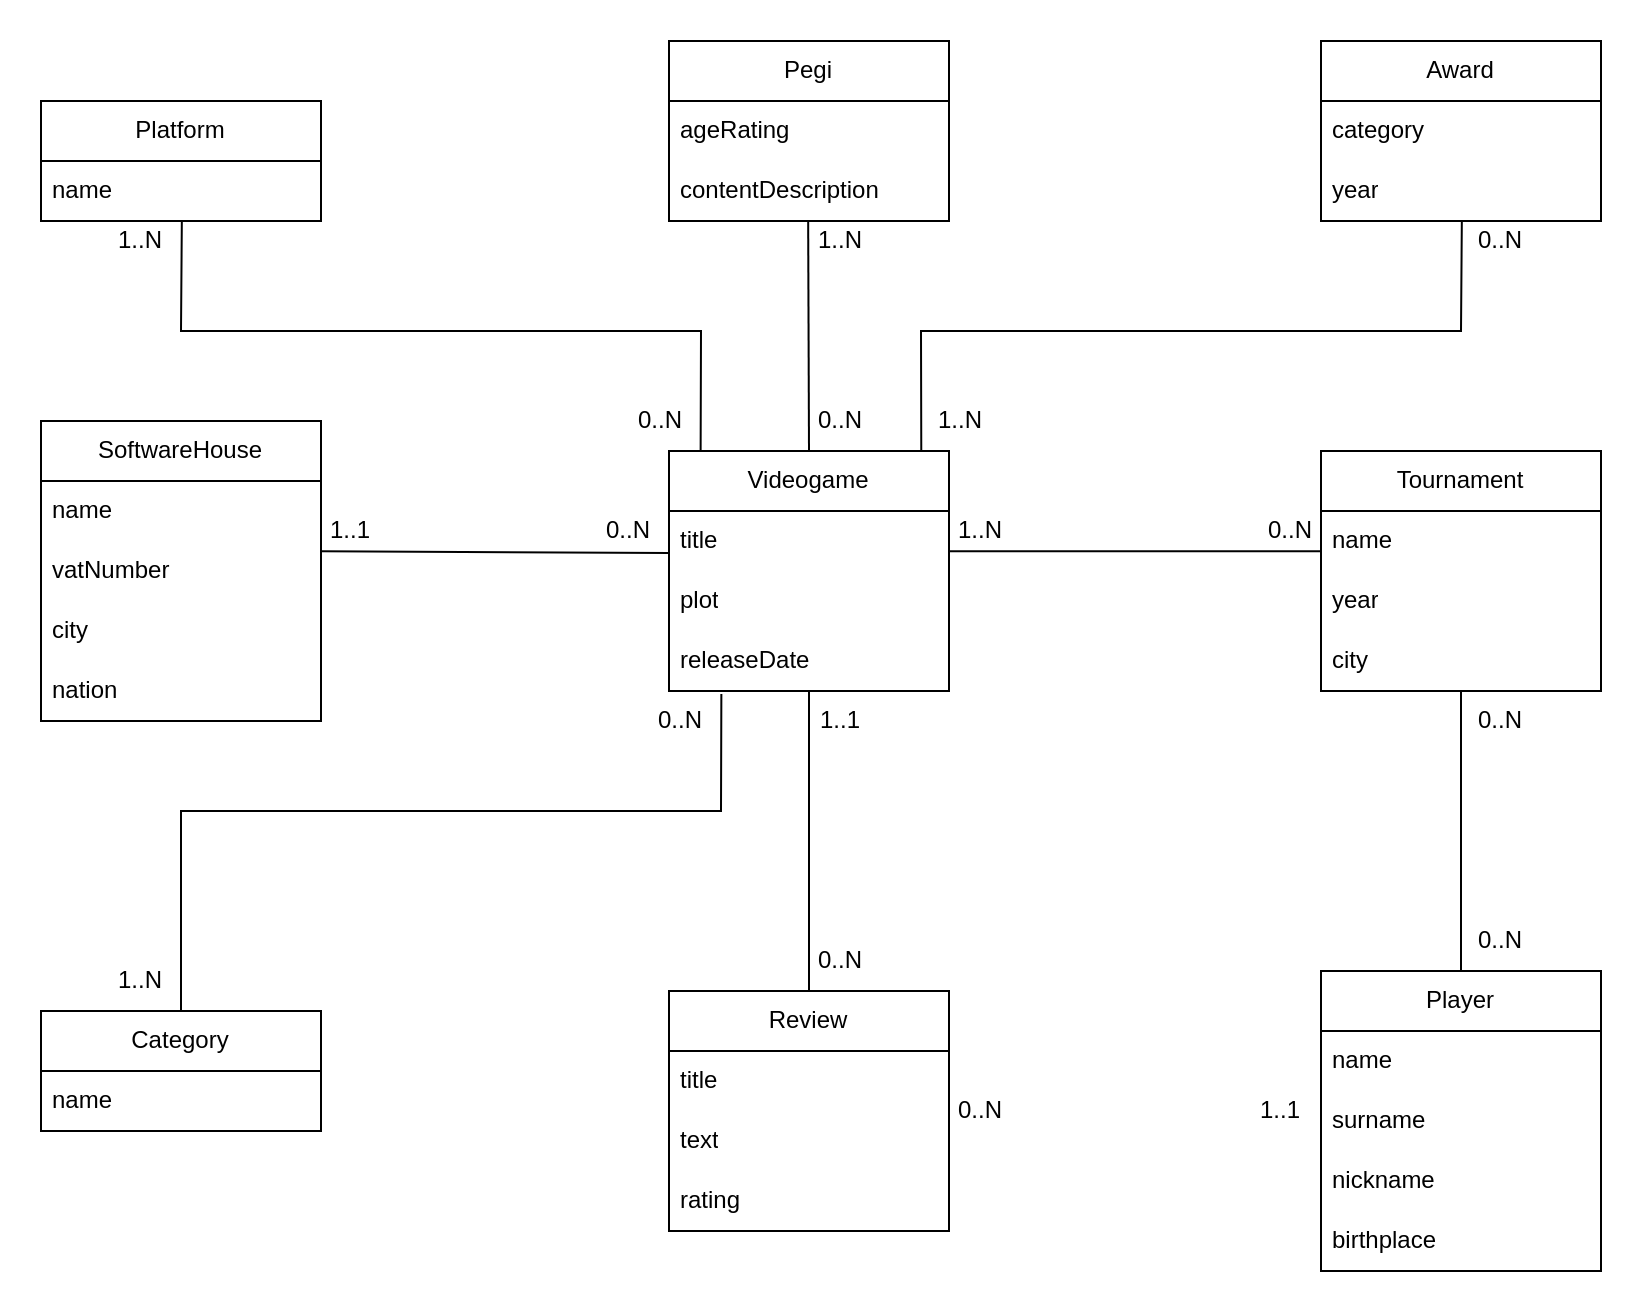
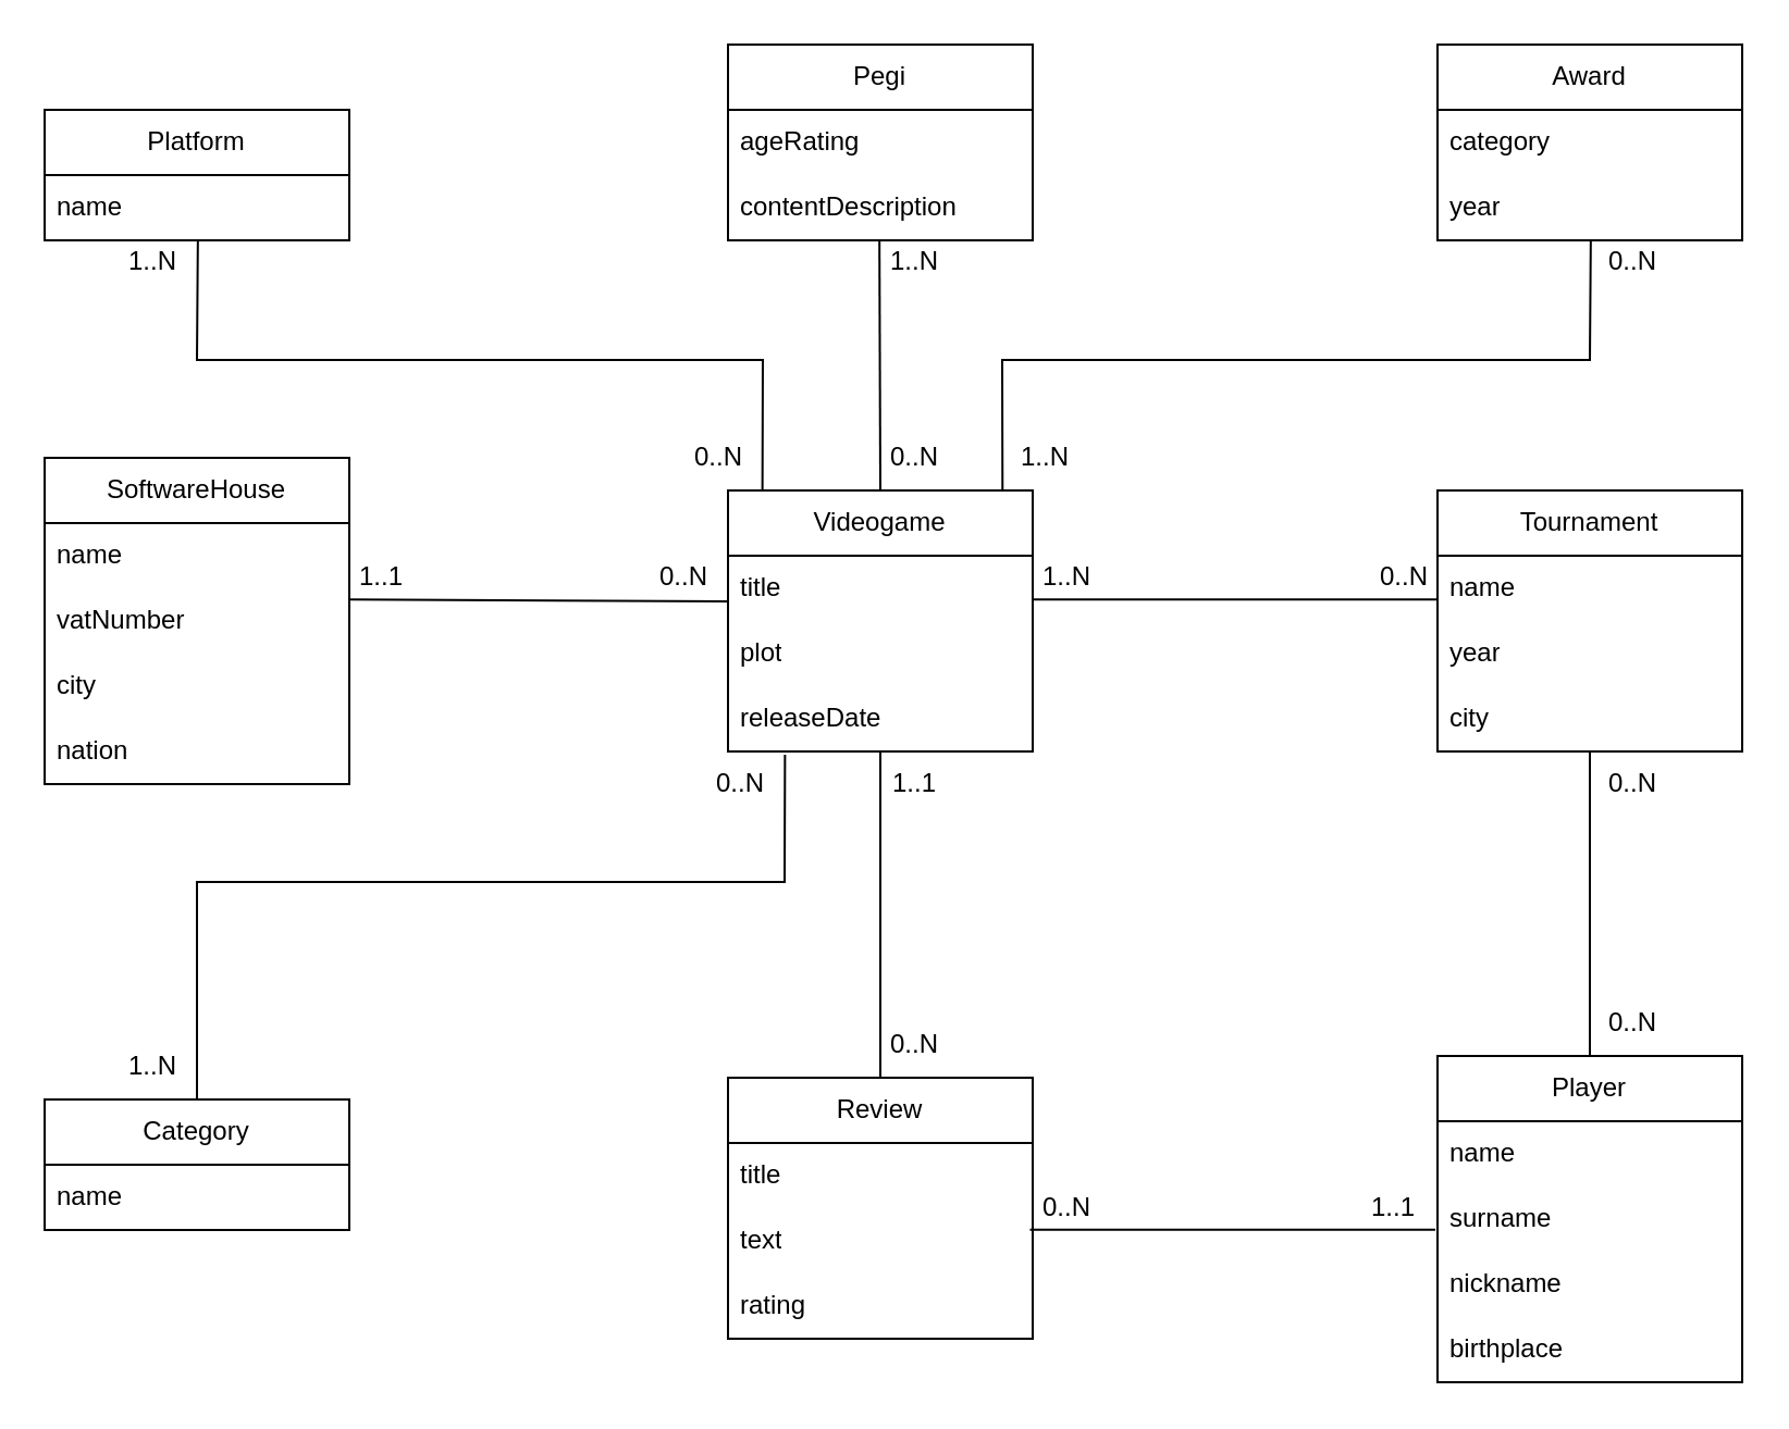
+ <mxCell id="46" value="" style="endArrow=none;html=1;rounded=0;exitX=0.991;exitY=0.329;exitDx=0;exitDy=0;exitPerimeter=0;entryX=-0.007;entryY=0.662;entryDx=0;entryDy=0;entryPerimeter=0;" edge="1" parent="1" source="29" target="24"><mxGeometry width="50" height="50" relative="1" as="geometry"><mxPoint x="430" y="505" as="sourcePoint" /><mxPoint x="480" y="455" as="targetPoint" /></mxGeometry></mxCell>
